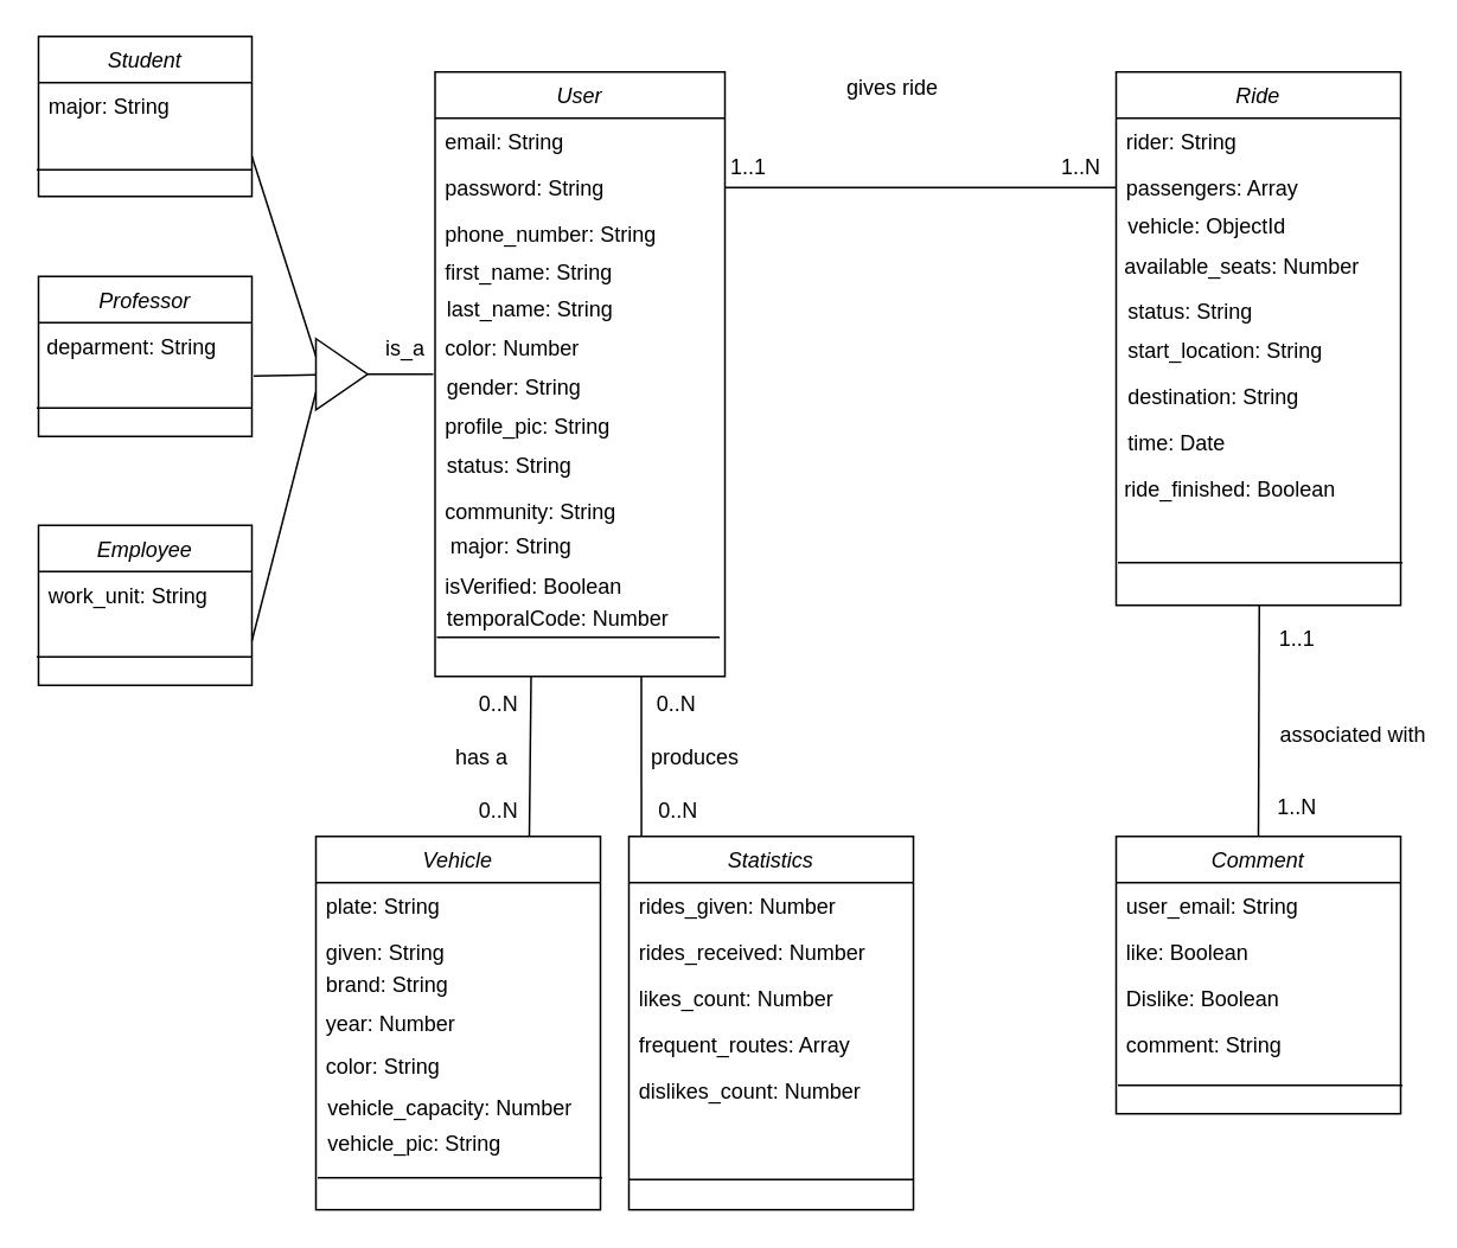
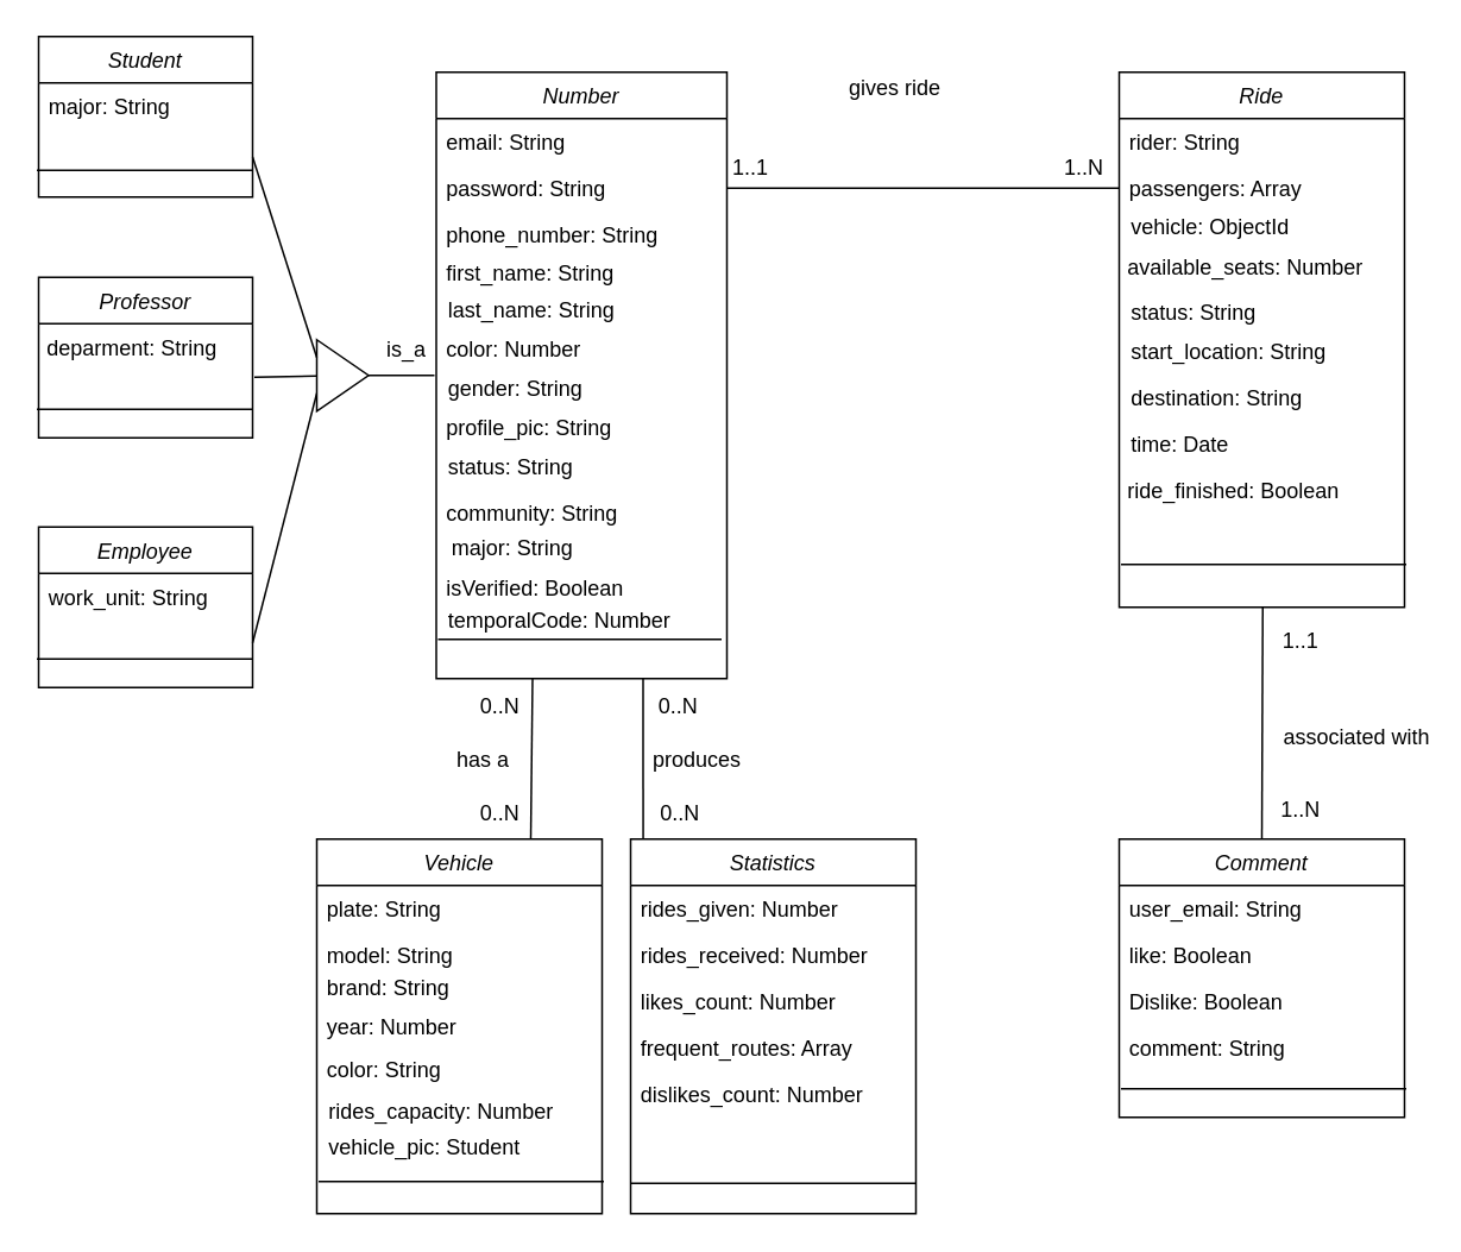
- <mxCell id="4" value="User" style="swimlane;fontStyle=2;align=center;verticalAlign=top;childLayout=stackLayout;horizontal=1;startSize=26;horizontalStack=0;resizeParent=1;resizeLast=0;collapsible=1;marginBottom=0;rounded=0;shadow=0;strokeWidth=1;" parent="1" vertex="1"><mxGeometry x="244" y="40" width="163" height="340" as="geometry"><mxRectangle x="230" y="140" width="160" height="26" as="alternateBounds" /></mxGeometry></mxCell>
+ <mxCell id="4" value="Number" style="swimlane;fontStyle=2;align=center;verticalAlign=top;childLayout=stackLayout;horizontal=1;startSize=26;horizontalStack=0;resizeParent=1;resizeLast=0;collapsible=1;marginBottom=0;rounded=0;shadow=0;strokeWidth=1;" parent="1" vertex="1"><mxGeometry x="244" y="40" width="163" height="340" as="geometry"><mxRectangle x="230" y="140" width="160" height="26" as="alternateBounds" /></mxGeometry></mxCell>
- <mxCell id="74" value="given: String" style="text;align=left;verticalAlign=top;spacingLeft=4;spacingRight=4;overflow=hidden;rotatable=0;points=[[0,0.5],[1,0.5]];portConstraint=eastwest;rounded=0;shadow=0;html=0;" parent="72" vertex="1"><mxGeometry y="52" width="160" height="26" as="geometry" /></mxCell>
+ <mxCell id="74" value="model: String" style="text;align=left;verticalAlign=top;spacingLeft=4;spacingRight=4;overflow=hidden;rotatable=0;points=[[0,0.5],[1,0.5]];portConstraint=eastwest;rounded=0;shadow=0;html=0;" parent="72" vertex="1"><mxGeometry y="52" width="160" height="26" as="geometry" /></mxCell>
- <mxCell id="25" value="vehicle_capacity: Number&#10;" style="text;align=left;verticalAlign=top;spacingLeft=4;spacingRight=4;overflow=hidden;rotatable=0;points=[[0,0.5],[1,0.5]];portConstraint=eastwest;rounded=0;shadow=0;html=0;" parent="1" vertex="1"><mxGeometry x="178" y="609" width="160" height="26" as="geometry" /></mxCell>
+ <mxCell id="25" value="rides_capacity: Number&#10;" style="text;align=left;verticalAlign=top;spacingLeft=4;spacingRight=4;overflow=hidden;rotatable=0;points=[[0,0.5],[1,0.5]];portConstraint=eastwest;rounded=0;shadow=0;html=0;" parent="1" vertex="1"><mxGeometry x="178" y="609" width="160" height="26" as="geometry" /></mxCell>
- <mxCell id="42" value="vehicle_pic: String&#10;" style="text;align=left;verticalAlign=top;spacingLeft=4;spacingRight=4;overflow=hidden;rotatable=0;points=[[0,0.5],[1,0.5]];portConstraint=eastwest;rounded=0;shadow=0;html=0;" parent="1" vertex="1"><mxGeometry x="178" y="629" width="160" height="26" as="geometry" /></mxCell>
+ <mxCell id="42" value="vehicle_pic: Student&#10;" style="text;align=left;verticalAlign=top;spacingLeft=4;spacingRight=4;overflow=hidden;rotatable=0;points=[[0,0.5],[1,0.5]];portConstraint=eastwest;rounded=0;shadow=0;html=0;" parent="1" vertex="1"><mxGeometry x="178" y="629" width="160" height="26" as="geometry" /></mxCell>
